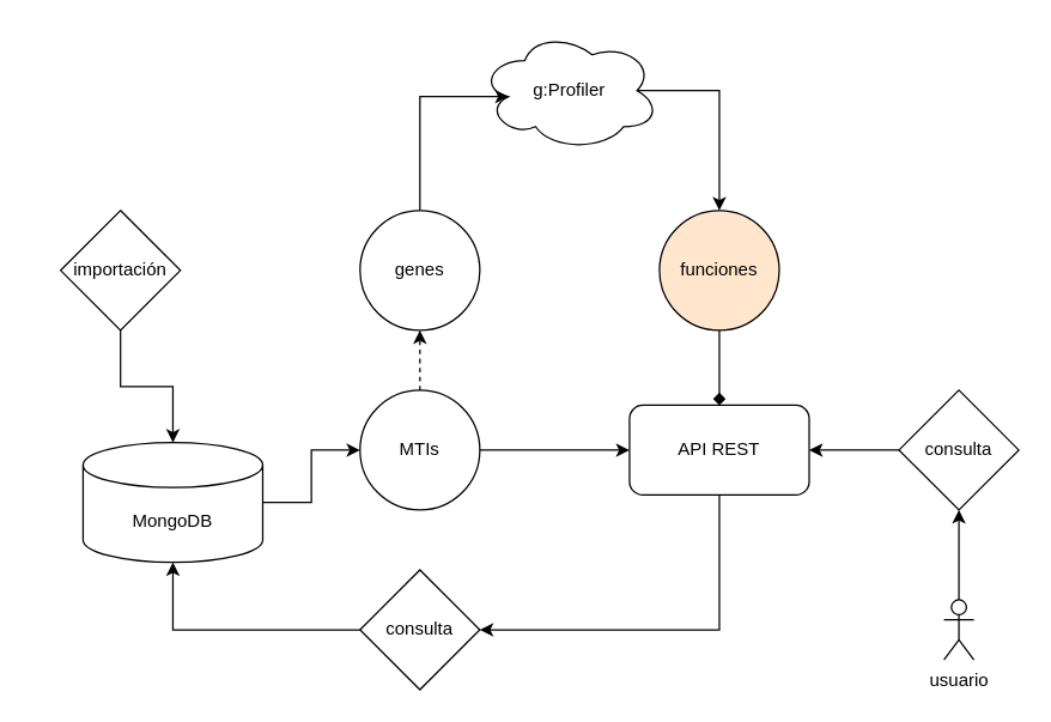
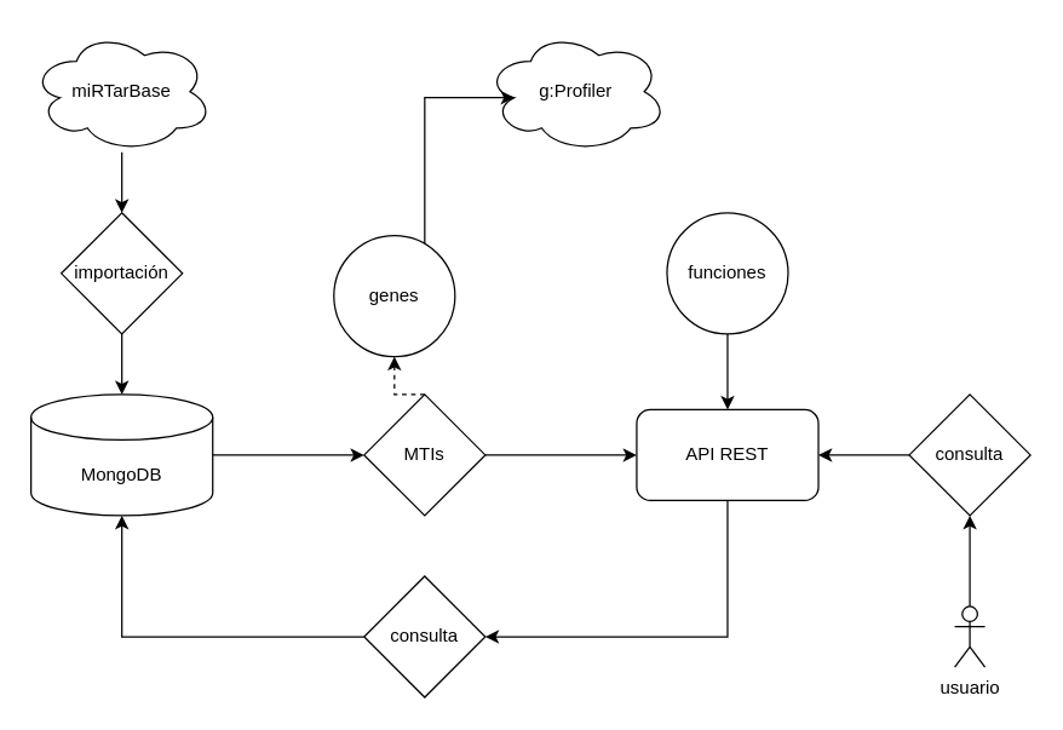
+ <mxCell id="3" value="&lt;div&gt;miRTarBase&lt;/div&gt;" style="ellipse;shape=cloud;whiteSpace=wrap;html=1;" vertex="1" parent="1"><mxGeometry x="20" y="20" width="120" height="80" as="geometry" /></mxCell>
- <mxCell id="8" style="edgeStyle=orthogonalEdgeStyle;rounded=0;orthogonalLoop=1;jettySize=auto;html=1;exitX=0.875;exitY=0.5;exitDx=0;exitDy=0;exitPerimeter=0;entryX=0.5;entryY=0;entryDx=0;entryDy=0;" edge="1" parent="1" source="9" target="22"><mxGeometry relative="1" as="geometry"><Array as="points"><mxPoint x="480" y="60" /></Array></mxGeometry></mxCell>
+ <mxCell id="2" value="" style="edgeStyle=orthogonalEdgeStyle;rounded=0;orthogonalLoop=1;jettySize=auto;html=1;" edge="1" parent="1" source="3" target="5"><mxGeometry relative="1" as="geometry" /></mxCell>
- <mxCell id="20" value="genes" style="ellipse;whiteSpace=wrap;html=1;" vertex="1" parent="1"><mxGeometry x="240" y="140" width="80" height="80" as="geometry" /></mxCell>
+ <mxCell id="20" value="genes" style="ellipse;whiteSpace=wrap;html=1;" vertex="1" parent="1"><mxGeometry x="220" y="155" width="80" height="80" as="geometry" /></mxCell>
- <mxCell id="22" value="funciones" style="ellipse;whiteSpace=wrap;html=1;fillColor=#ffe6cc;" vertex="1" parent="1"><mxGeometry x="440" y="140" width="80" height="80" as="geometry" /></mxCell>
+ <mxCell id="22" value="funciones" style="ellipse;whiteSpace=wrap;html=1;" vertex="1" parent="1"><mxGeometry x="440" y="140" width="80" height="80" as="geometry" /></mxCell>
- <mxCell id="21" value="" style="edgeStyle=orthogonalEdgeStyle;rounded=0;orthogonalLoop=1;jettySize=auto;html=1;endArrow=diamond;" edge="1" parent="1" source="22" target="11"><mxGeometry relative="1" as="geometry" /></mxCell>
+ <mxCell id="21" value="" style="edgeStyle=orthogonalEdgeStyle;rounded=0;orthogonalLoop=1;jettySize=auto;html=1;" edge="1" parent="1" source="22" target="11"><mxGeometry relative="1" as="geometry" /></mxCell>
- <mxCell id="18" value="MTIs" style="ellipse;whiteSpace=wrap;html=1;" vertex="1" parent="1"><mxGeometry x="240" y="260" width="80" height="80" as="geometry" /></mxCell>
+ <mxCell id="18" value="MTIs" style="rhombus;whiteSpace=wrap;html=1;" vertex="1" parent="1"><mxGeometry x="240" y="260" width="80" height="80" as="geometry" /></mxCell>
- <mxCell id="7" value="&lt;div&gt;MongoDB&lt;/div&gt;" style="shape=cylinder3;whiteSpace=wrap;html=1;boundedLbl=1;backgroundOutline=1;size=15;" vertex="1" parent="1"><mxGeometry x="55" y="295" width="120" height="80" as="geometry" /></mxCell>
+ <mxCell id="7" value="&lt;div&gt;MongoDB&lt;/div&gt;" style="shape=cylinder3;whiteSpace=wrap;html=1;boundedLbl=1;backgroundOutline=1;size=15;" vertex="1" parent="1"><mxGeometry x="20" y="260" width="120" height="80" as="geometry" /></mxCell>
